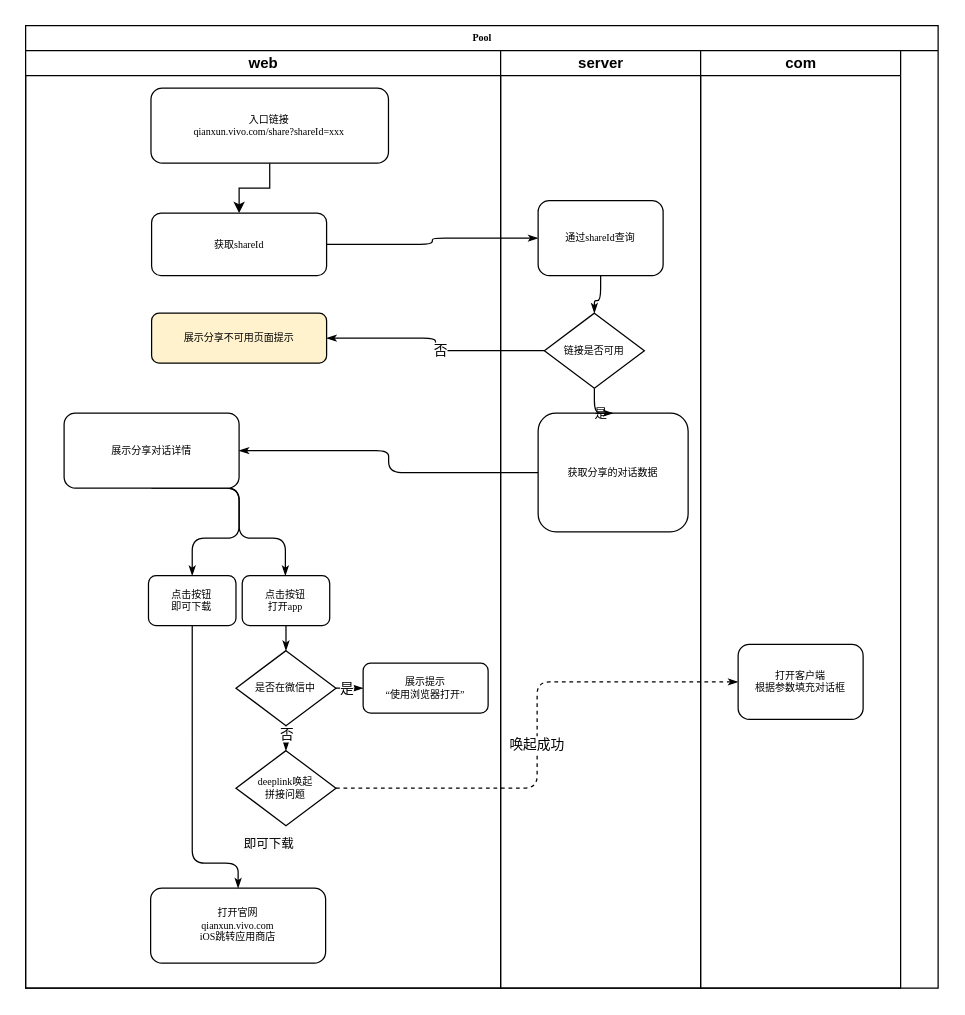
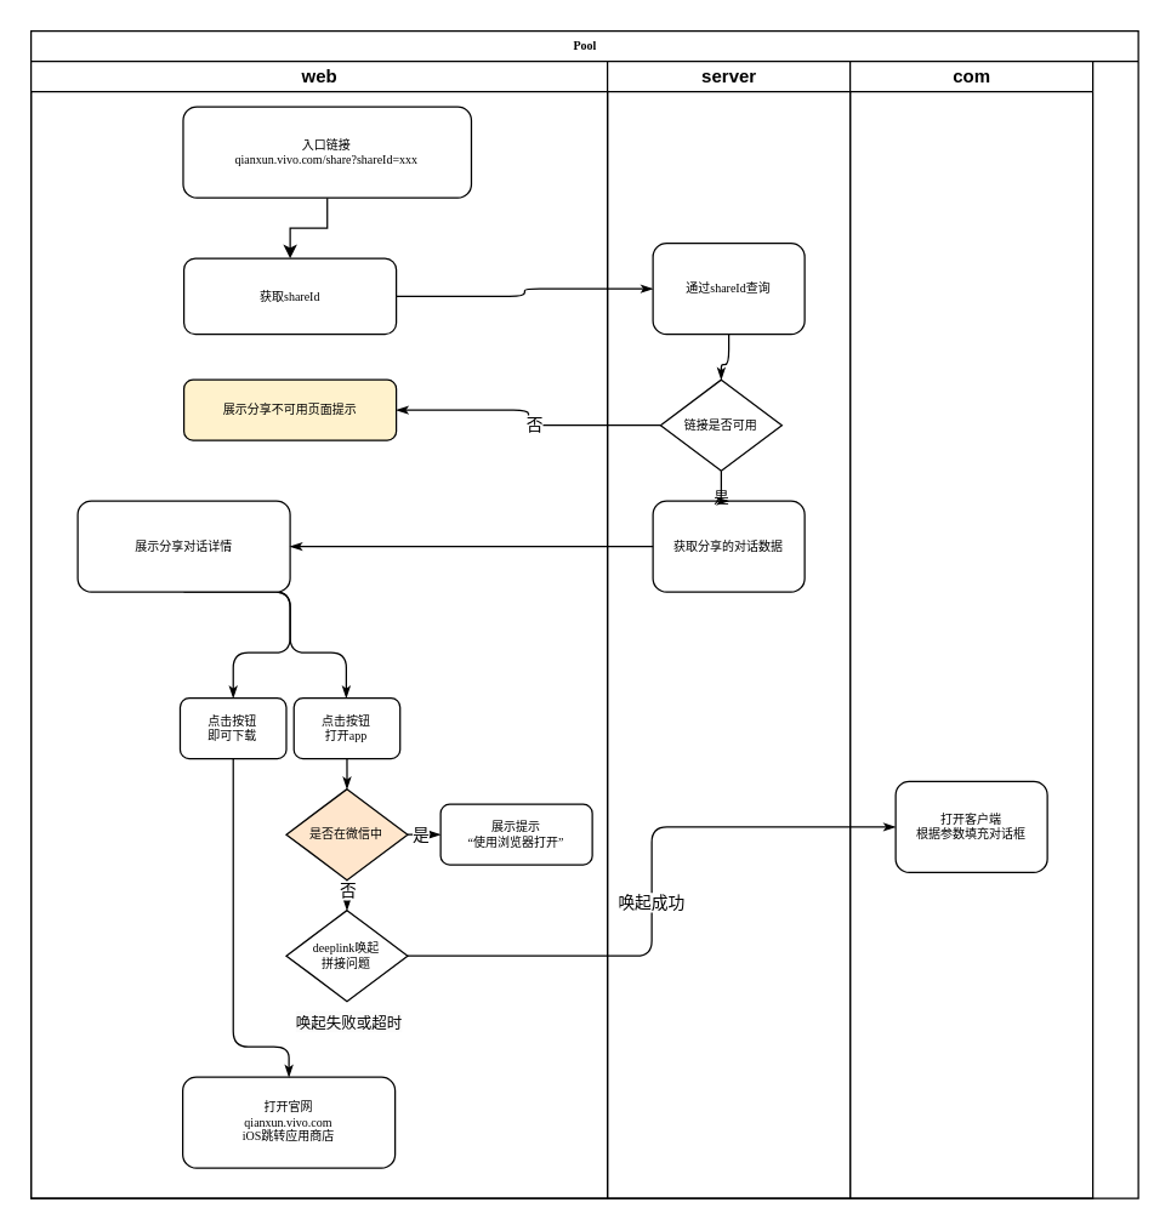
- <mxCell id="29" value="获取分享的对话数据" style="rounded=1;whiteSpace=wrap;html=1;shadow=0;labelBackgroundColor=none;strokeWidth=1;fontFamily=Verdana;fontSize=8;align=center;" parent="25" vertex="1"><mxGeometry x="30" y="290" width="120" height="95" as="geometry" /></mxCell>
+ <mxCell id="29" value="获取分享的对话数据" style="rounded=1;whiteSpace=wrap;html=1;shadow=0;labelBackgroundColor=none;strokeWidth=1;fontFamily=Verdana;fontSize=8;align=center;" parent="25" vertex="1"><mxGeometry x="30" y="290" width="100" height="60" as="geometry" /></mxCell>
- <mxCell id="34" style="edgeStyle=orthogonalEdgeStyle;rounded=1;orthogonalLoop=1;jettySize=auto;html=1;exitX=1;exitY=0.5;exitDx=0;exitDy=0;entryX=0;entryY=0.5;entryDx=0;entryDy=0;labelBackgroundColor=none;endArrow=classicThin;fontSize=8;fontFamily=Verdana;strokeColor=#000000;fontColor=#000000;startArrow=none;startFill=0;startSize=5;endFill=1;endSize=5;strokeWidth=1;dashed=1;" edge="1" parent="2" source="17" target="37"><mxGeometry relative="1" as="geometry" /></mxCell>
+ <mxCell id="34" style="edgeStyle=orthogonalEdgeStyle;rounded=1;orthogonalLoop=1;jettySize=auto;html=1;exitX=1;exitY=0.5;exitDx=0;exitDy=0;entryX=0;entryY=0.5;entryDx=0;entryDy=0;labelBackgroundColor=none;endArrow=classicThin;fontSize=8;fontFamily=Verdana;strokeColor=#000000;fontColor=#000000;startArrow=none;startFill=0;startSize=5;endFill=1;endSize=5;strokeWidth=1;" edge="1" parent="2" source="17" target="37"><mxGeometry relative="1" as="geometry" /></mxCell>
- <mxCell id="22" value="是否在微信中" style="rhombus;whiteSpace=wrap;html=1;rounded=0;shadow=0;labelBackgroundColor=none;strokeWidth=1;fontFamily=Verdana;fontSize=8;align=center;" vertex="1" parent="4"><mxGeometry x="168.28" y="480" width="80" height="60" as="geometry" /></mxCell>
+ <mxCell id="22" value="是否在微信中" style="rhombus;whiteSpace=wrap;html=1;rounded=0;shadow=0;labelBackgroundColor=none;strokeWidth=1;fontFamily=Verdana;fontSize=8;align=center;fillColor=#ffe6cc;" vertex="1" parent="4"><mxGeometry x="168.28" y="480" width="80" height="60" as="geometry" /></mxCell>
- <mxCell id="23" value="&lt;span style=&quot;color: rgb(0, 0, 0); font-family: Verdana; font-style: normal; font-variant-ligatures: normal; font-variant-caps: normal; font-weight: 400; letter-spacing: normal; orphans: 2; text-align: center; text-indent: 0px; text-transform: none; widows: 2; word-spacing: 0px; -webkit-text-stroke-width: 0px; background-color: rgb(251, 251, 251); text-decoration-thickness: initial; text-decoration-style: initial; text-decoration-color: initial; float: none; display: inline !important;&quot;&gt;&lt;font style=&quot;font-size: 10px;&quot;&gt;即可下载&lt;/font&gt;&lt;/span&gt;" style="text;whiteSpace=wrap;html=1;" vertex="1" parent="4"><mxGeometry x="173.28" y="620" width="90" height="40" as="geometry" /></mxCell>
+ <mxCell id="23" value="&lt;span style=&quot;color: rgb(0, 0, 0); font-family: Verdana; font-style: normal; font-variant-ligatures: normal; font-variant-caps: normal; font-weight: 400; letter-spacing: normal; orphans: 2; text-align: center; text-indent: 0px; text-transform: none; widows: 2; word-spacing: 0px; -webkit-text-stroke-width: 0px; background-color: rgb(251, 251, 251); text-decoration-thickness: initial; text-decoration-style: initial; text-decoration-color: initial; float: none; display: inline !important;&quot;&gt;&lt;font style=&quot;font-size: 10px;&quot;&gt;唤起失败或超时&lt;/font&gt;&lt;/span&gt;" style="text;whiteSpace=wrap;html=1;" vertex="1" parent="4"><mxGeometry x="173.28" y="620" width="90" height="40" as="geometry" /></mxCell>
